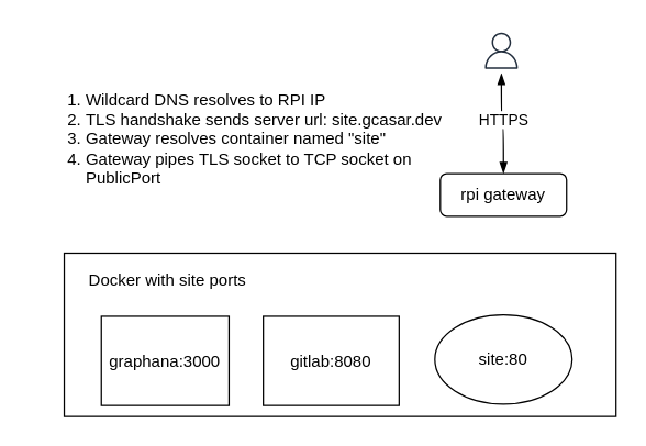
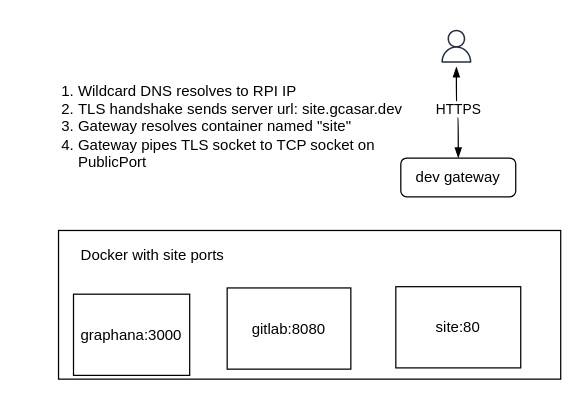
- <mxCell id="5" value="rpi gateway" style="rounded=1;whiteSpace=wrap;html=1;" vertex="1" parent="1"><mxGeometry x="320" y="126" width="92" height="31" as="geometry" /></mxCell>
+ <mxCell id="5" value="dev gateway" style="rounded=1;whiteSpace=wrap;html=1;" vertex="1" parent="1"><mxGeometry x="320" y="126" width="92" height="31" as="geometry" /></mxCell>
- <mxCell id="9" value="site:80" style="ellipse;whiteSpace=wrap;html=1;" vertex="1" parent="1"><mxGeometry x="316" y="229" width="100" height="65" as="geometry" /></mxCell>
+ <mxCell id="9" value="site:80" style="rounded=0;whiteSpace=wrap;html=1;" vertex="1" parent="1"><mxGeometry x="316" y="229" width="100" height="65" as="geometry" /></mxCell>
- <mxCell id="7" value="graphana:3000" style="rounded=0;whiteSpace=wrap;html=1;" vertex="1" parent="1"><mxGeometry x="73" y="230" width="93" height="65" as="geometry" /></mxCell>
+ <mxCell id="7" value="graphana:3000" style="rounded=0;whiteSpace=wrap;html=1;" vertex="1" parent="1"><mxGeometry x="58" y="235" width="93" height="65" as="geometry" /></mxCell>
- <mxCell id="8" value="gitlab:8080" style="rounded=0;whiteSpace=wrap;html=1;" vertex="1" parent="1"><mxGeometry x="191" y="230" width="99" height="65" as="geometry" /></mxCell>
+ <mxCell id="8" value="gitlab:8080" style="rounded=0;whiteSpace=wrap;html=1;" vertex="1" parent="1"><mxGeometry x="181" y="230" width="99" height="65" as="geometry" /></mxCell>
